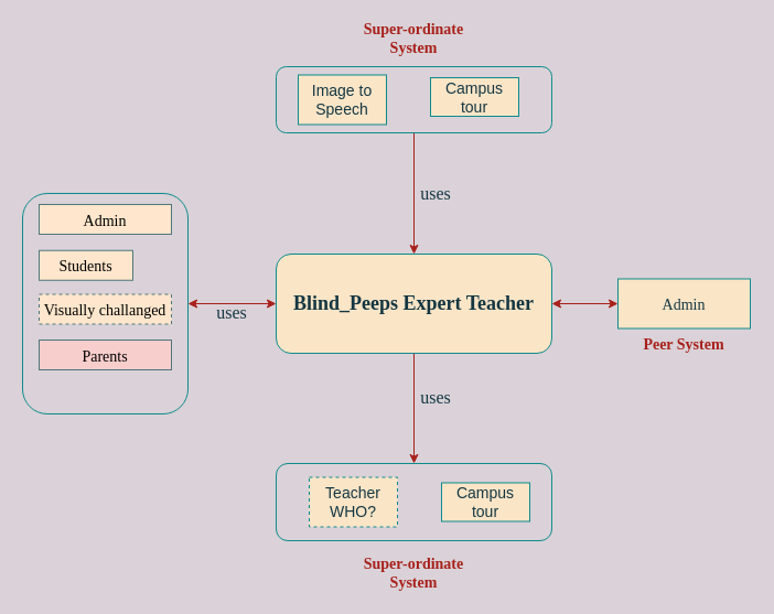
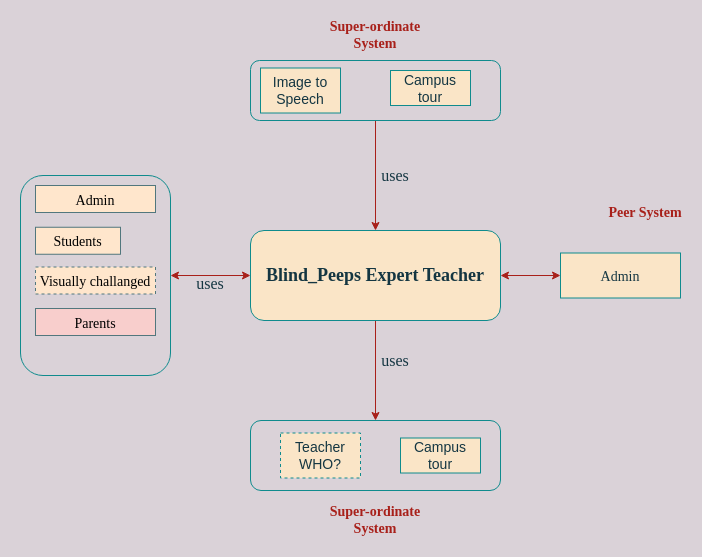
- <mxCell id="6" value="&lt;font style=&quot;font-size: 14px&quot;&gt;Image to Speech&lt;/font&gt;" style="rounded=0;whiteSpace=wrap;html=1;sketch=0;fontColor=#143642;strokeColor=#0F8B8D;fillColor=#FAE5C7;" vertex="1" parent="1"><mxGeometry x="270" y="67.5" width="80" height="45" as="geometry" /></mxCell>
+ <mxCell id="6" value="&lt;font style=&quot;font-size: 14px&quot;&gt;Image to Speech&lt;/font&gt;" style="rounded=0;whiteSpace=wrap;html=1;sketch=0;fontColor=#143642;strokeColor=#0F8B8D;fillColor=#FAE5C7;" vertex="1" parent="1"><mxGeometry x="260" y="67.5" width="80" height="45" as="geometry" /></mxCell>
- <mxCell id="16" value="&lt;font style=&quot;font-size: 14px&quot; face=&quot;Times New Roman&quot;&gt;Peer System&lt;/font&gt;" style="text;html=1;strokeColor=none;fillColor=none;align=center;verticalAlign=middle;whiteSpace=wrap;rounded=0;sketch=0;fontColor=#A8201A;fontStyle=1" vertex="1" parent="1"><mxGeometry x="570" y="297.5" width="100" height="30" as="geometry" /></mxCell>
+ <mxCell id="16" value="&lt;font style=&quot;font-size: 14px&quot; face=&quot;Times New Roman&quot;&gt;Peer System&lt;/font&gt;" style="text;html=1;strokeColor=none;fillColor=none;align=center;verticalAlign=middle;whiteSpace=wrap;rounded=0;sketch=0;fontColor=#A8201A;fontStyle=1" vertex="1" parent="1"><mxGeometry x="595" y="197.5" width="100" height="30" as="geometry" /></mxCell>
